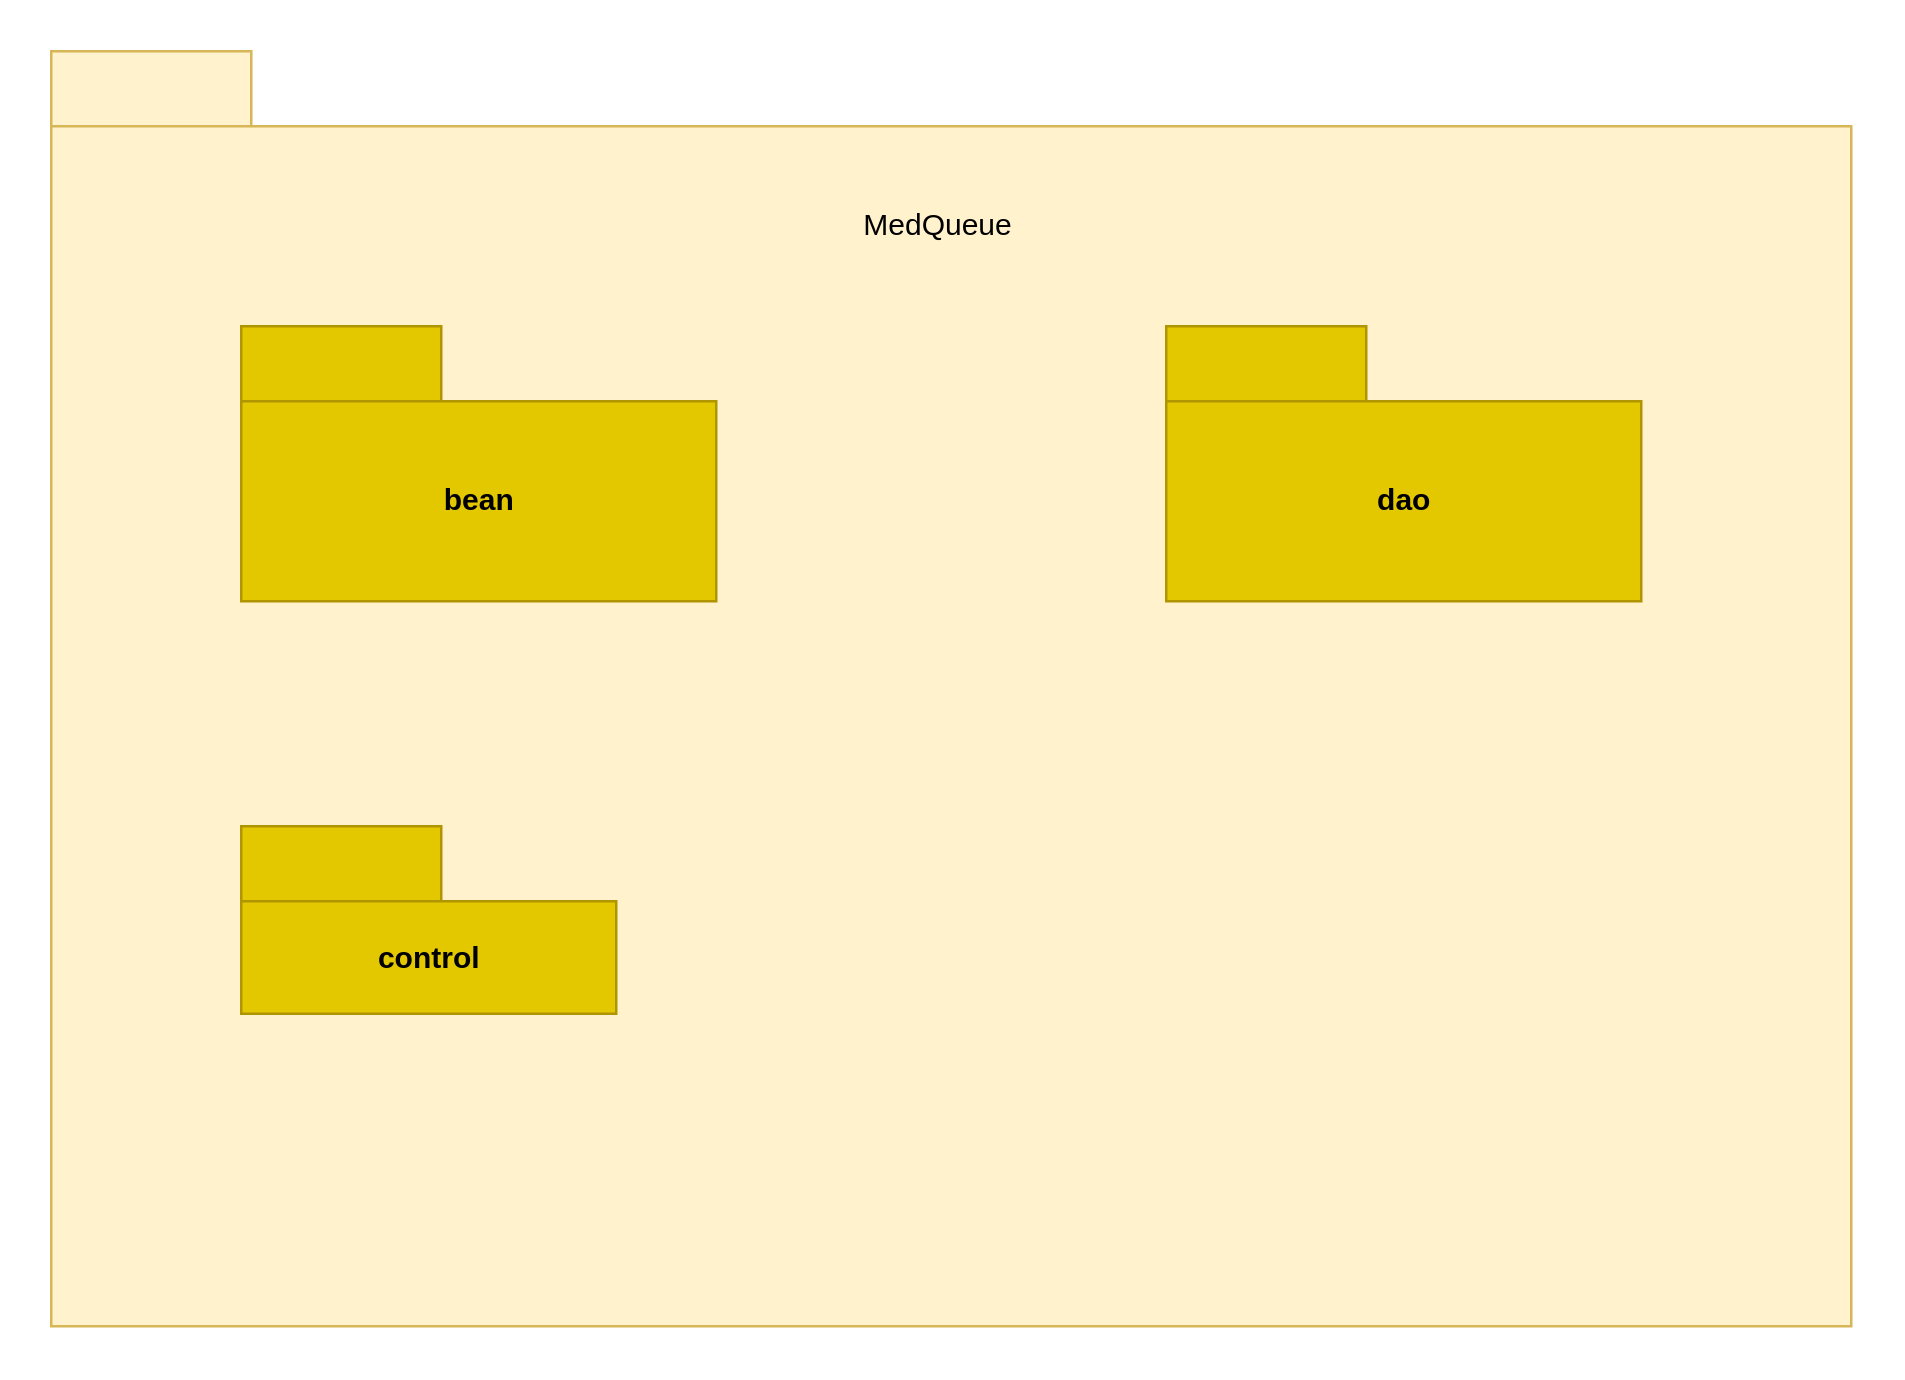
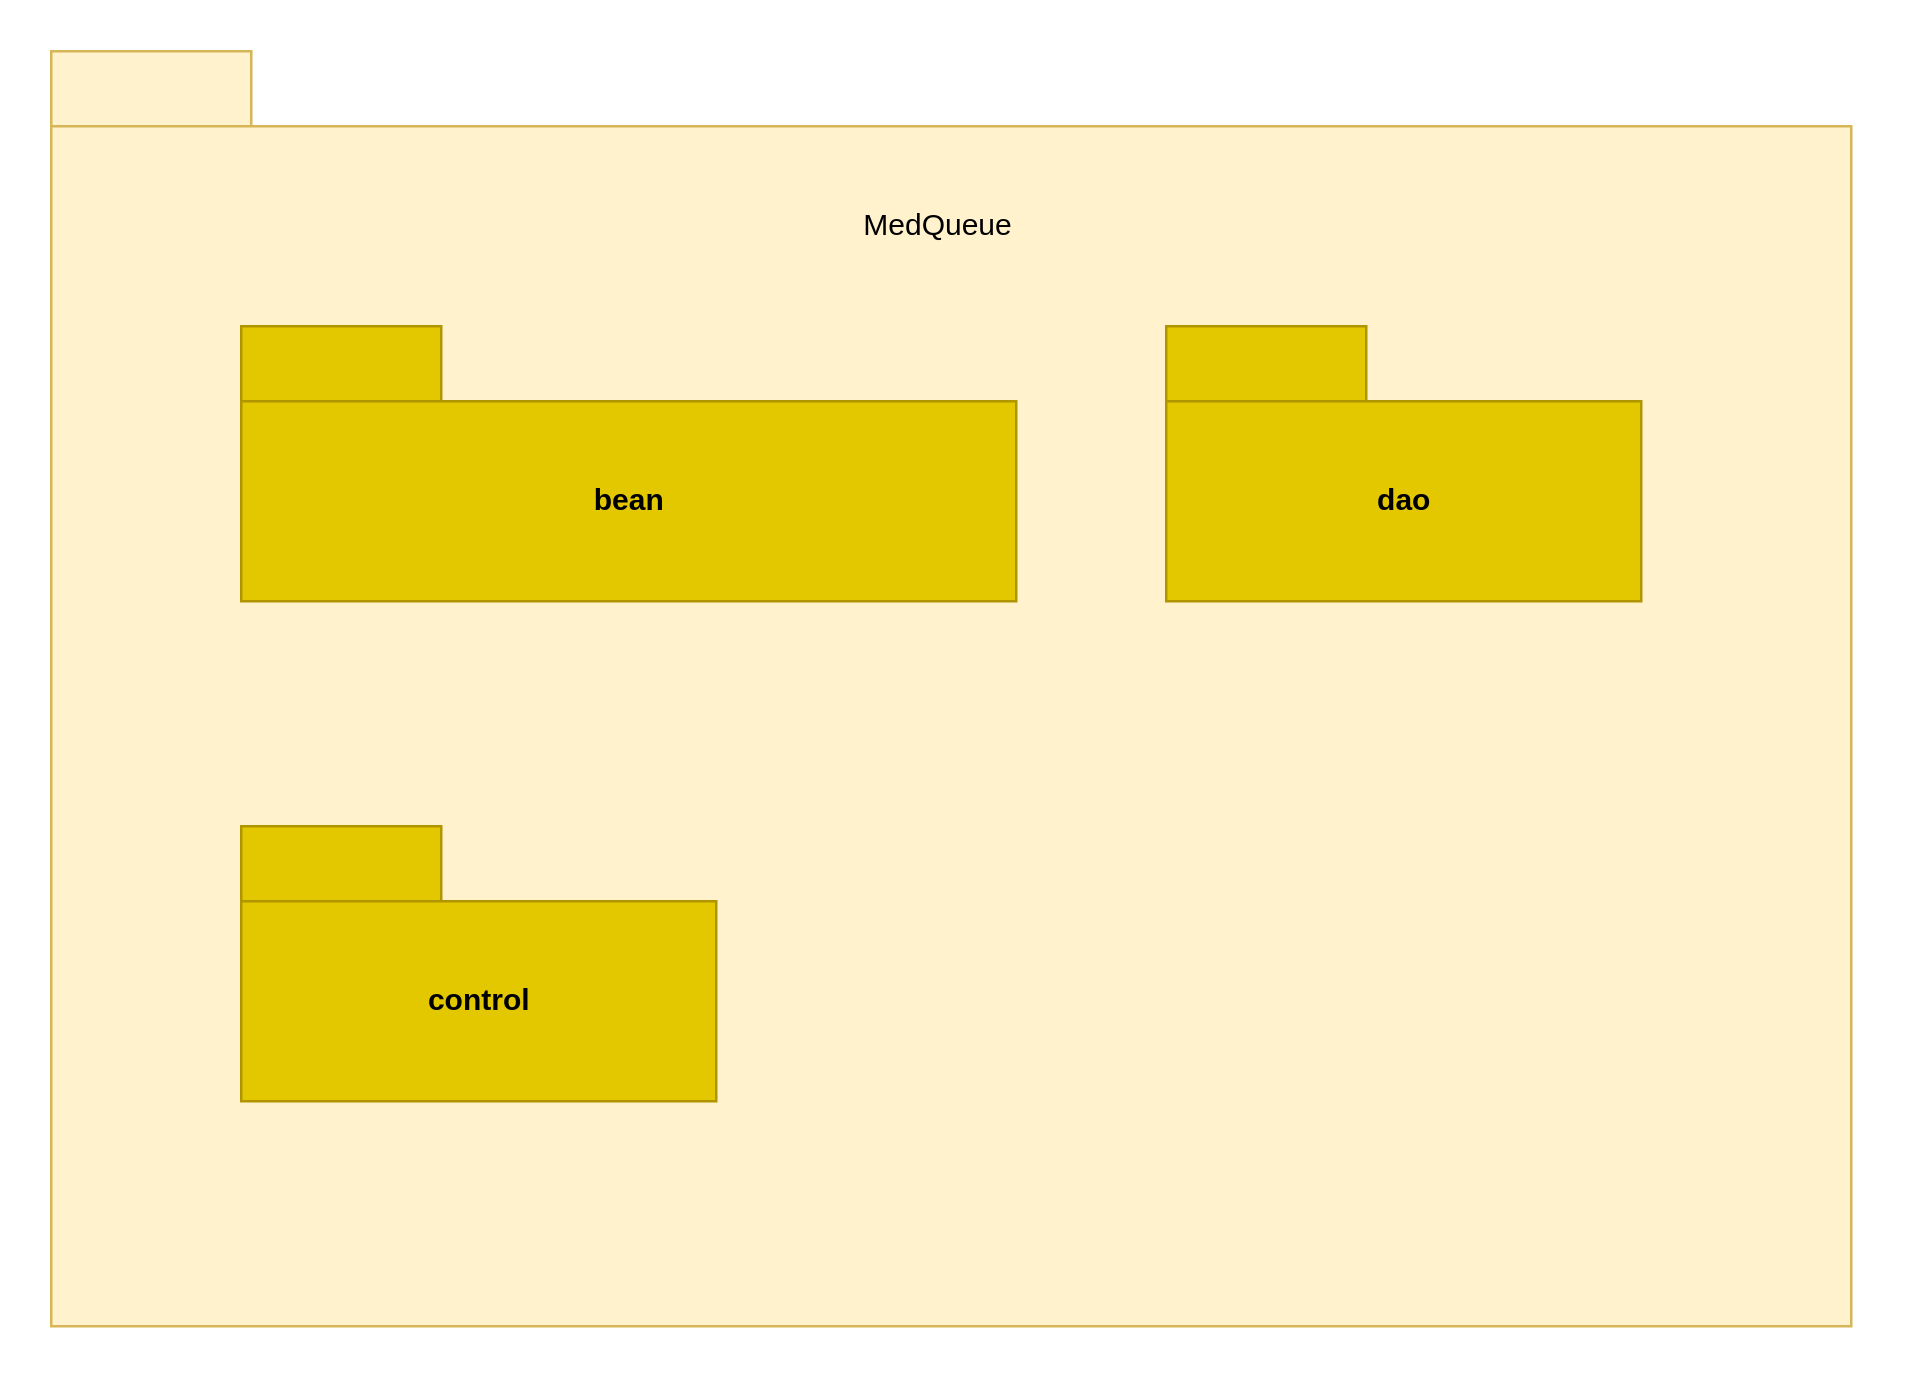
- <mxCell id="3" value="&lt;font color=&quot;#000000&quot;&gt;bean&lt;/font&gt;" style="shape=folder;fontStyle=1;tabWidth=80;tabHeight=30;tabPosition=left;html=1;boundedLbl=1;fillColor=#e3c800;strokeColor=#B09500;fontColor=#ffffff;" parent="1" vertex="1"><mxGeometry x="96" y="130" width="190" height="110" as="geometry" /></mxCell>
+ <mxCell id="3" value="&lt;font color=&quot;#000000&quot;&gt;bean&lt;/font&gt;" style="shape=folder;fontStyle=1;tabWidth=80;tabHeight=30;tabPosition=left;html=1;boundedLbl=1;fillColor=#e3c800;strokeColor=#B09500;fontColor=#ffffff;" parent="1" vertex="1"><mxGeometry x="96" y="130" width="310" height="110" as="geometry" /></mxCell>
- <mxCell id="4" value="&lt;font color=&quot;#000000&quot;&gt;control&lt;/font&gt;" style="shape=folder;fontStyle=1;tabWidth=80;tabHeight=30;tabPosition=left;html=1;boundedLbl=1;fillColor=#e3c800;strokeColor=#B09500;fontColor=#ffffff;" parent="1" vertex="1"><mxGeometry x="96" y="330" width="150" height="75" as="geometry" /></mxCell>
+ <mxCell id="4" value="&lt;font color=&quot;#000000&quot;&gt;control&lt;/font&gt;" style="shape=folder;fontStyle=1;tabWidth=80;tabHeight=30;tabPosition=left;html=1;boundedLbl=1;fillColor=#e3c800;strokeColor=#B09500;fontColor=#ffffff;" parent="1" vertex="1"><mxGeometry x="96" y="330" width="190" height="110" as="geometry" /></mxCell>
